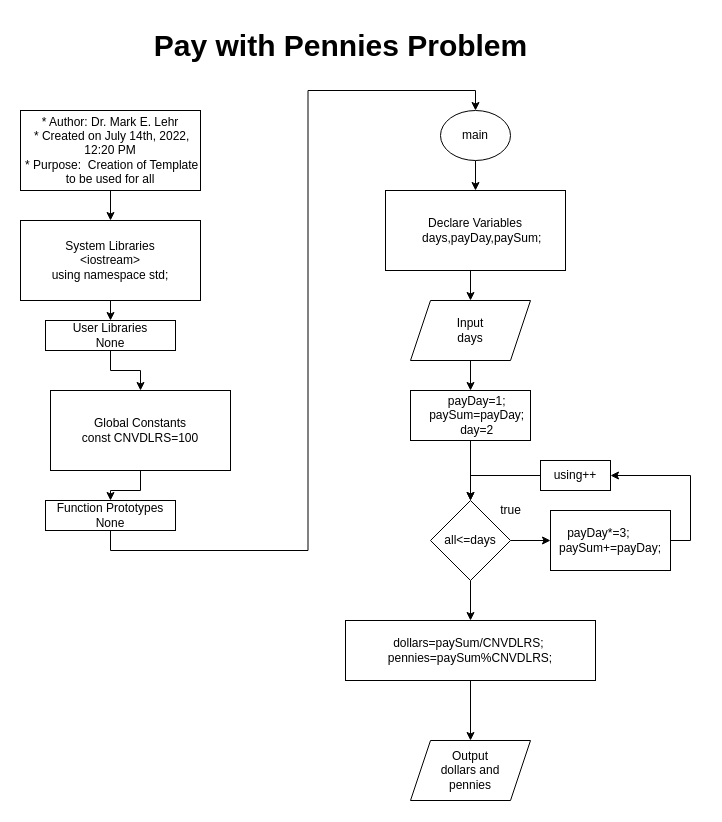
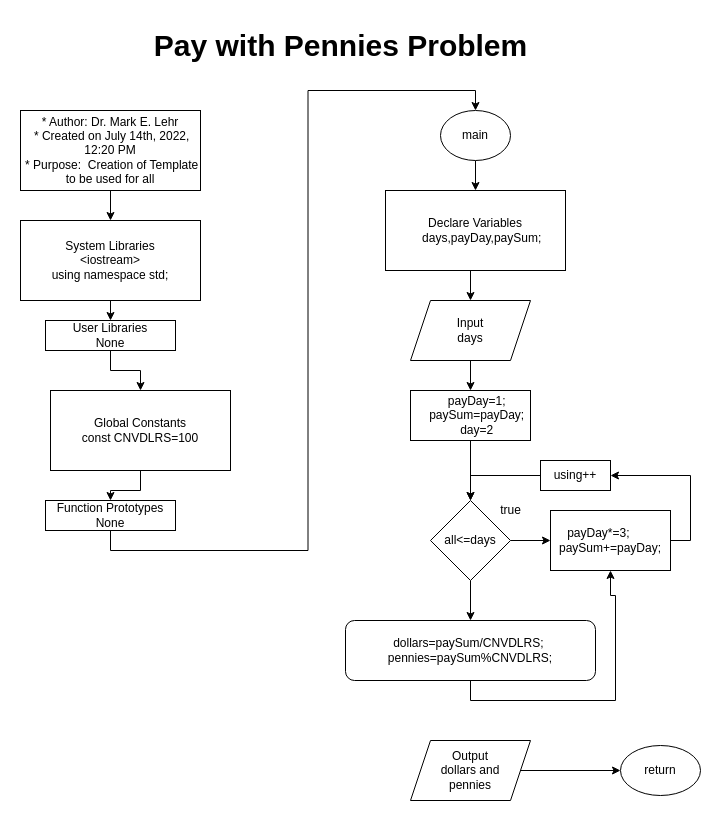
- <mxCell id="30" value="&lt;div&gt;dollars=paySum/CNVDLRS;&amp;nbsp; &lt;br&gt;&lt;/div&gt;&lt;div&gt;pennies=paySum%CNVDLRS;&lt;/div&gt;" style="whiteSpace=wrap;html=1;fontSize=12;" parent="1" vertex="1"><mxGeometry x="345" y="620" width="250" height="60" as="geometry" /></mxCell>
+ <mxCell id="30" value="&lt;div&gt;dollars=paySum/CNVDLRS;&amp;nbsp; &lt;br&gt;&lt;/div&gt;&lt;div&gt;pennies=paySum%CNVDLRS;&lt;/div&gt;" style="whiteSpace=wrap;html=1;fontSize=12;rounded=1;" parent="1" vertex="1"><mxGeometry x="345" y="620" width="250" height="60" as="geometry" /></mxCell>
- <mxCell id="29" style="edgeStyle=orthogonalEdgeStyle;rounded=0;orthogonalLoop=1;jettySize=auto;html=1;exitX=0.5;exitY=1;exitDx=0;exitDy=0;entryX=0.5;entryY=0;entryDx=0;entryDy=0;fontSize=12;" parent="1" source="30" target="32" edge="1"><mxGeometry relative="1" as="geometry" /></mxCell>
+ <mxCell id="29" style="edgeStyle=orthogonalEdgeStyle;rounded=0;orthogonalLoop=1;jettySize=auto;html=1;exitX=0.5;exitY=1;exitDx=0;exitDy=0;fontSize=12;" parent="1" source="30" target="25" edge="1"><mxGeometry relative="1" as="geometry" /></mxCell>
+ <mxCell id="31" style="edgeStyle=orthogonalEdgeStyle;rounded=0;orthogonalLoop=1;jettySize=auto;html=1;exitX=1;exitY=0.5;exitDx=0;exitDy=0;entryX=0;entryY=0.5;entryDx=0;entryDy=0;fontSize=12;" parent="1" source="32" target="33" edge="1"><mxGeometry relative="1" as="geometry" /></mxCell>
+ <mxCell id="33" value="return" style="ellipse;whiteSpace=wrap;html=1;fontSize=12;" parent="1" vertex="1"><mxGeometry x="620" y="745" width="80" height="50" as="geometry" /></mxCell>
